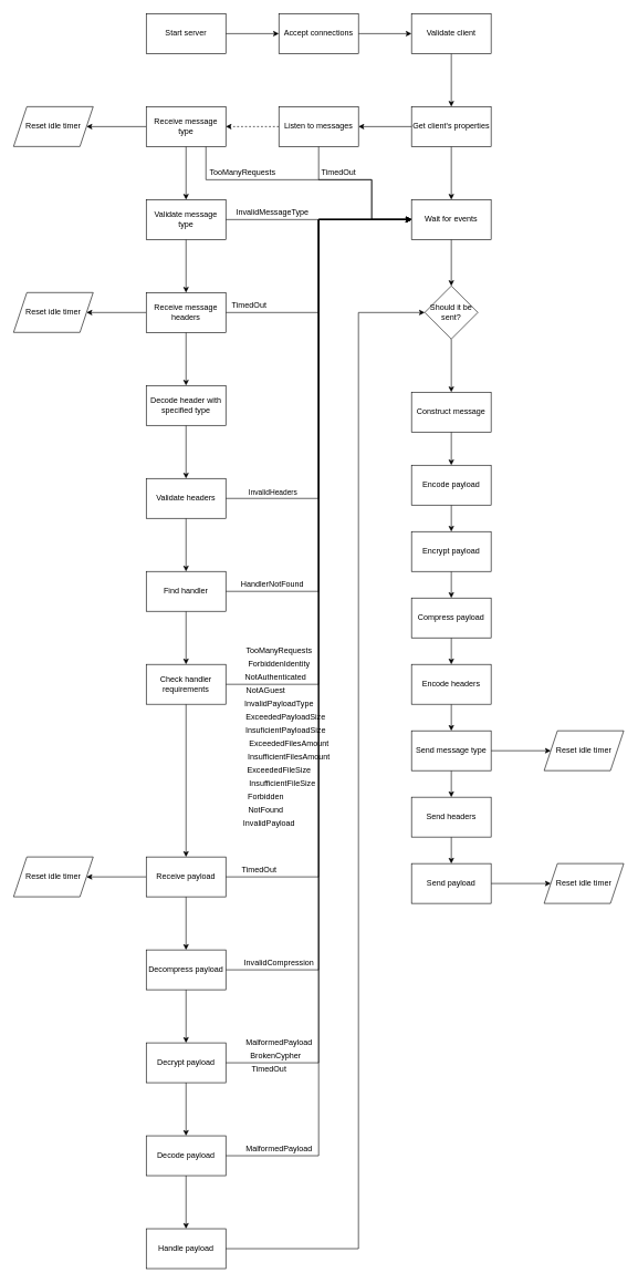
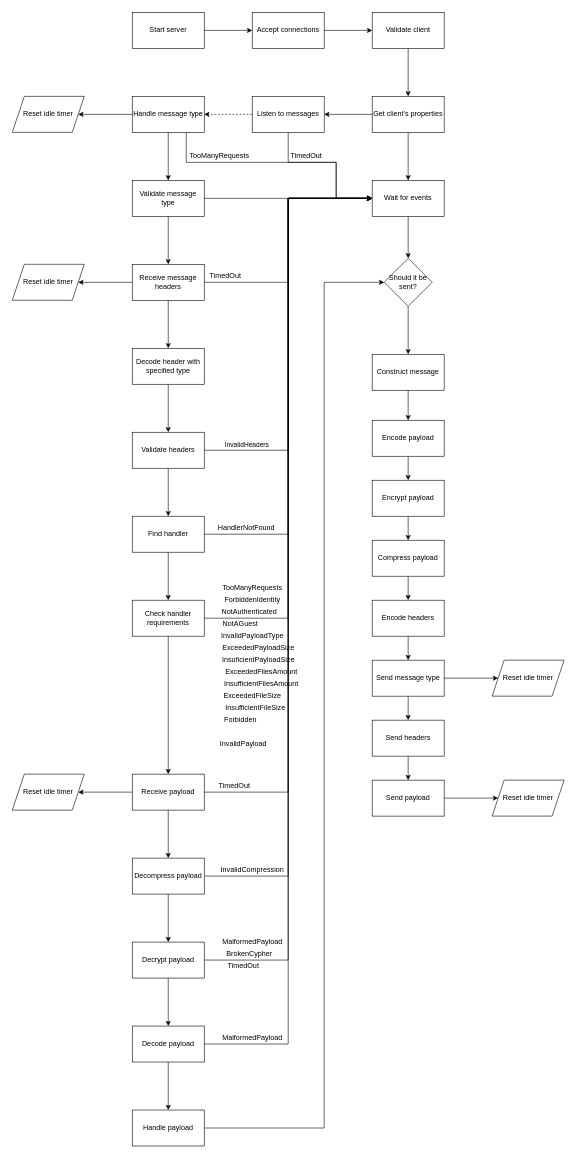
- <mxCell id="19" value="Receive message type" style="rounded=0;whiteSpace=wrap;html=1;" vertex="1" parent="1"><mxGeometry x="220" y="160" width="120" height="60" as="geometry" /></mxCell>
+ <mxCell id="19" value="Handle message type" style="rounded=0;whiteSpace=wrap;html=1;" vertex="1" parent="1"><mxGeometry x="220" y="160" width="120" height="60" as="geometry" /></mxCell>
- <mxCell id="33" value="InvalidMessageType" style="text;html=1;align=center;verticalAlign=middle;resizable=0;points=[];autosize=1;" vertex="1" parent="1"><mxGeometry x="350" y="310" width="120" height="20" as="geometry" /></mxCell>
- <mxCell id="56" value="NotFound" style="text;html=1;align=center;verticalAlign=middle;resizable=0;points=[];autosize=1;" vertex="1" parent="1"><mxGeometry x="365" y="1210" width="70" height="20" as="geometry" /></mxCell>
